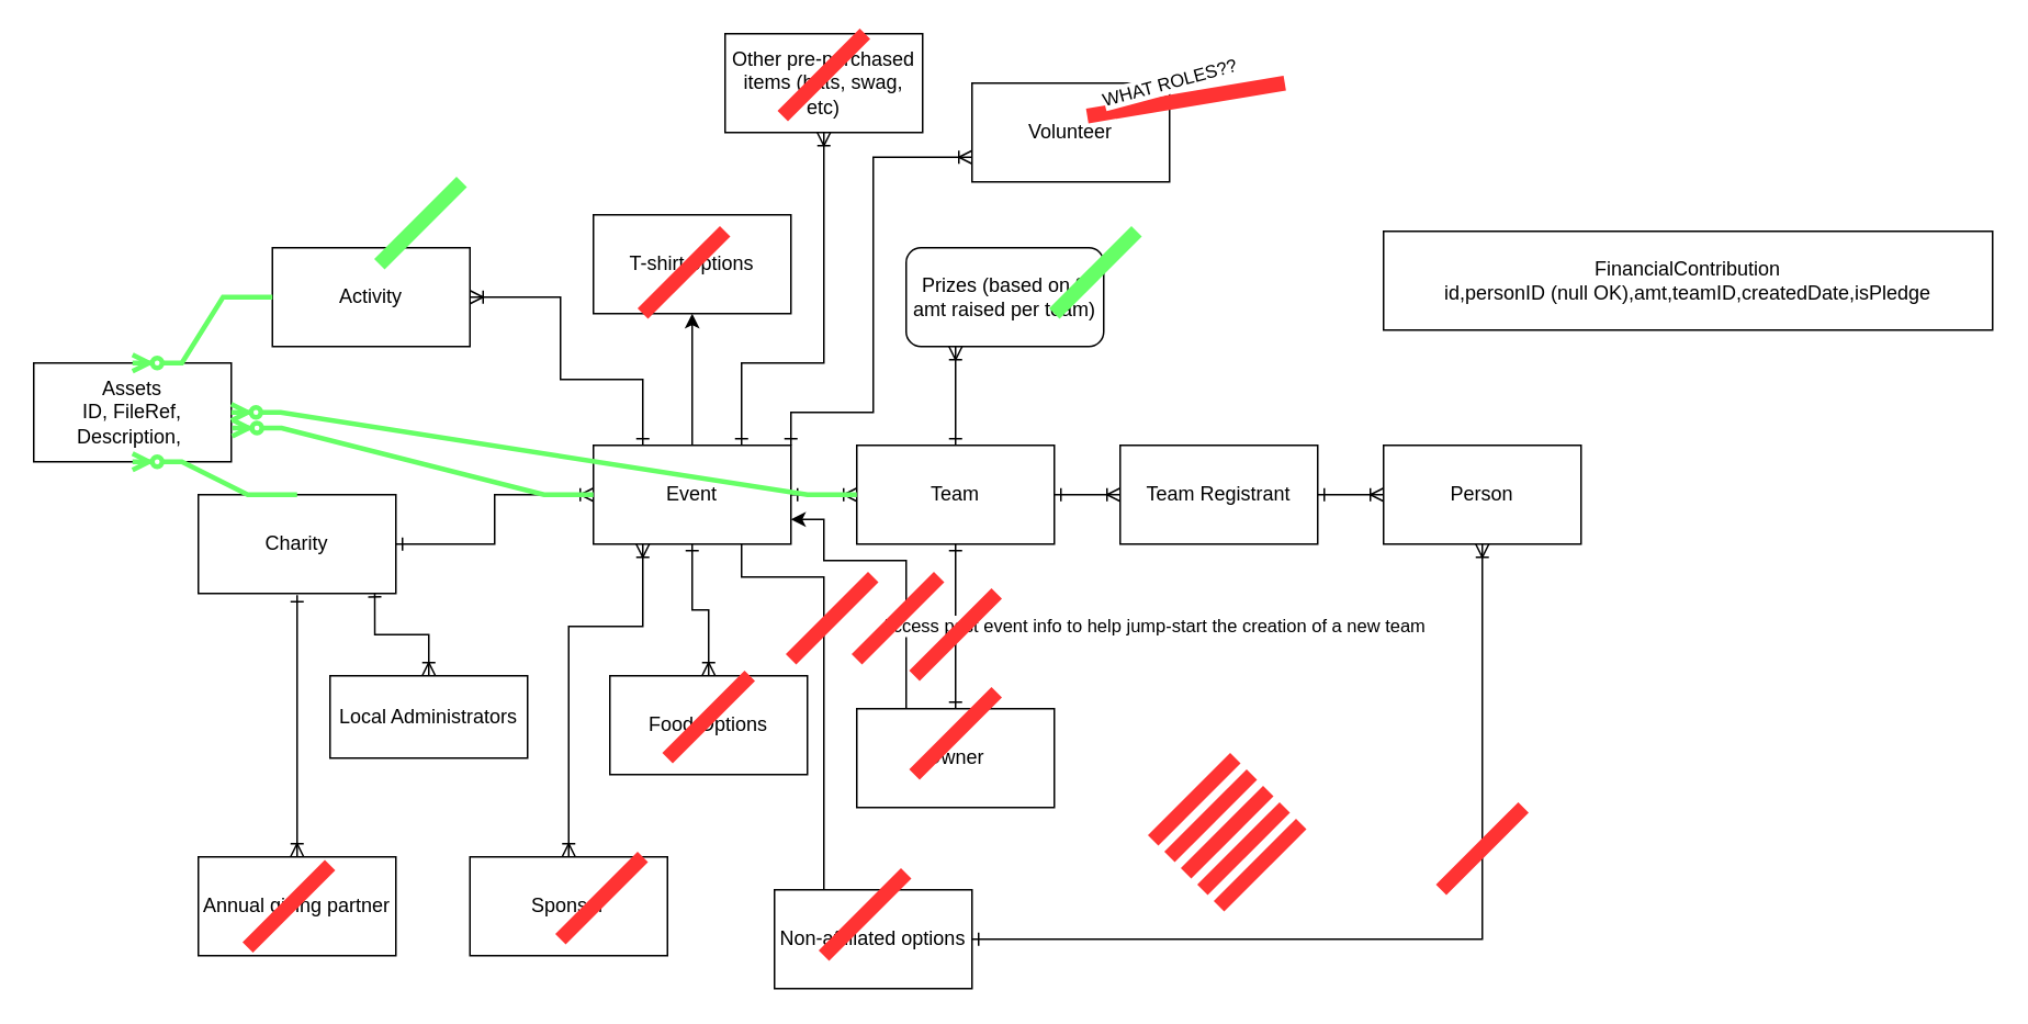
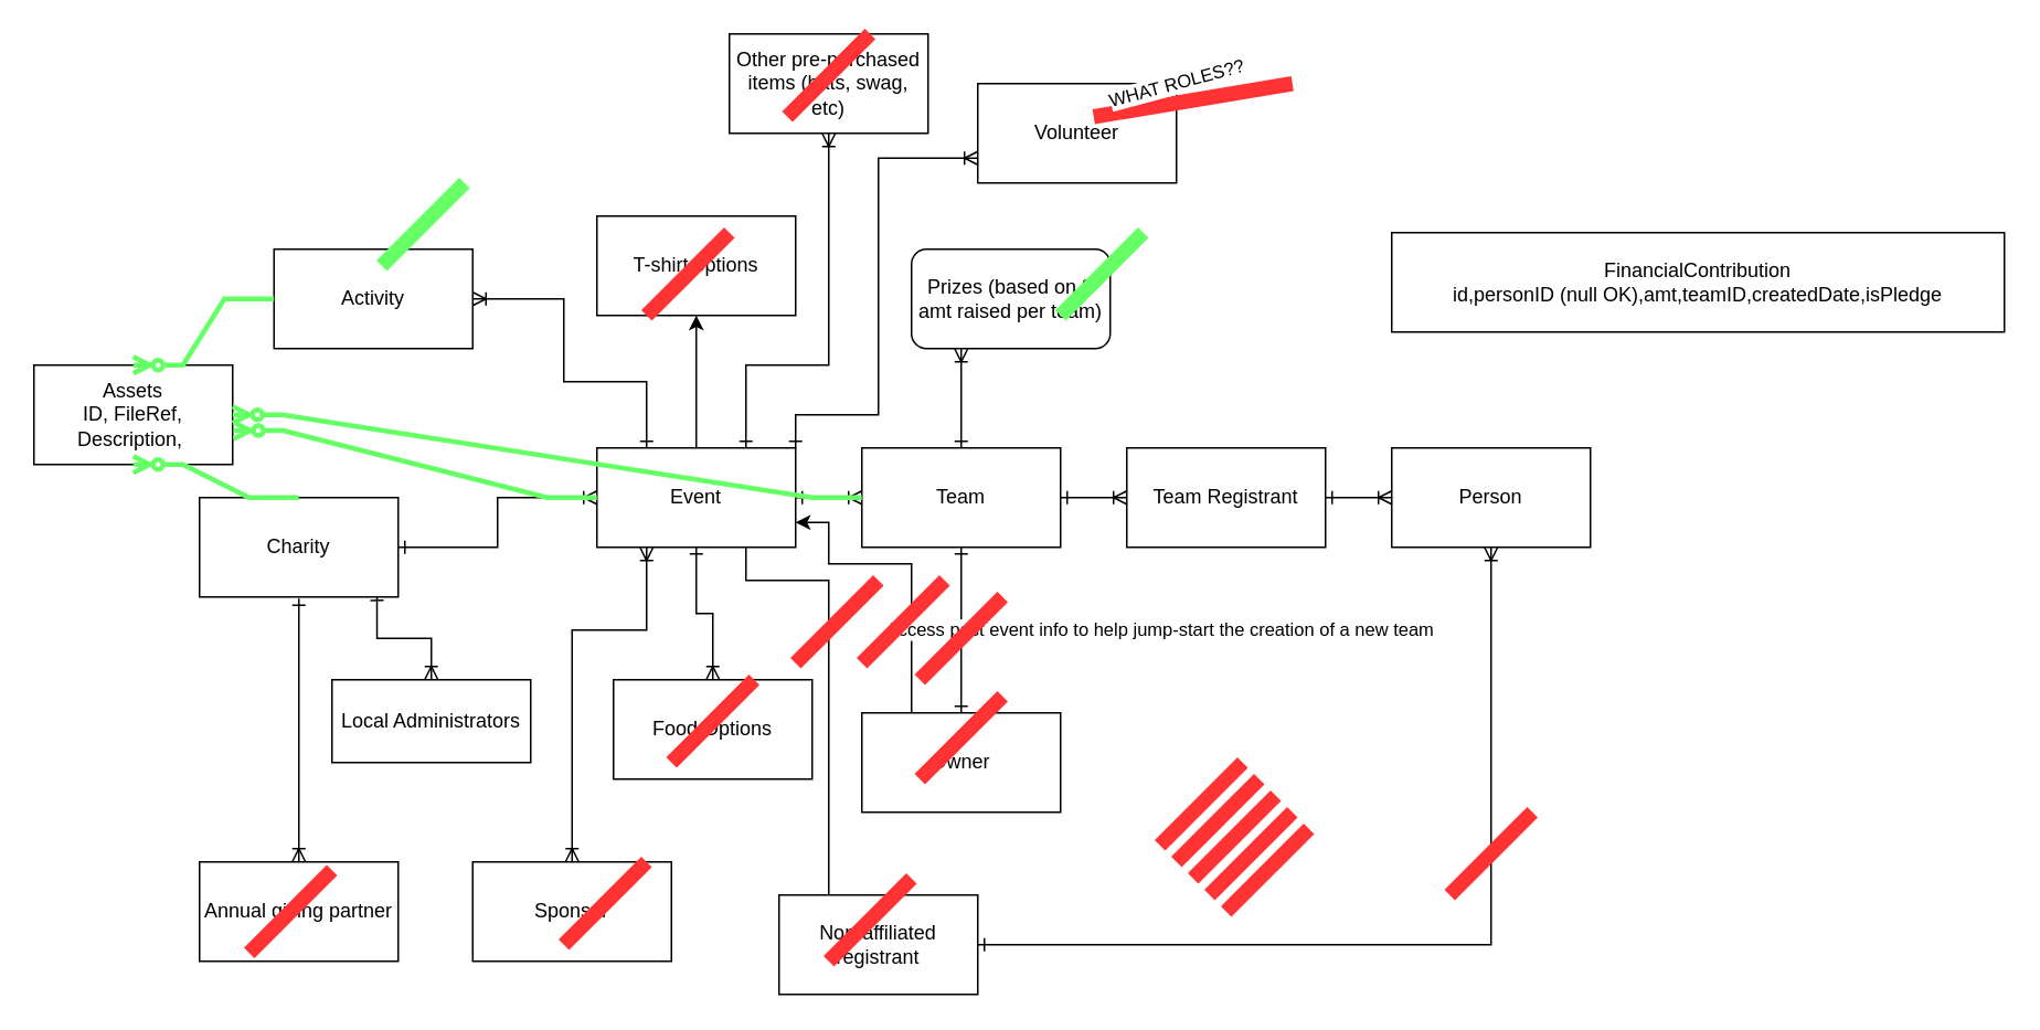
- <mxCell id="25" value="Non-affiliated options" style="rounded=0;whiteSpace=wrap;html=1;" parent="1" vertex="1"><mxGeometry x="470" y="540" width="120" height="60" as="geometry" /></mxCell>
+ <mxCell id="25" value="Non-affiliated registrant" style="rounded=0;whiteSpace=wrap;html=1;" parent="1" vertex="1"><mxGeometry x="470" y="540" width="120" height="60" as="geometry" /></mxCell>
